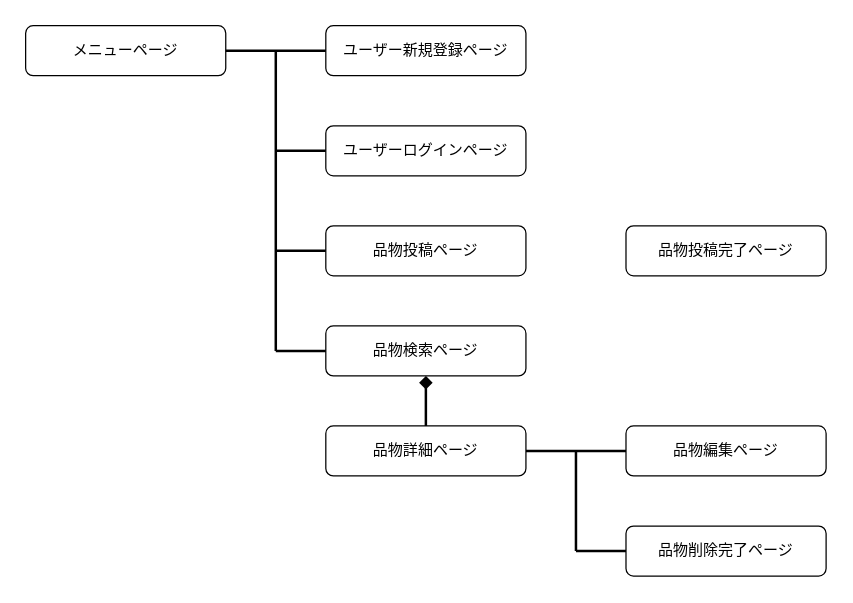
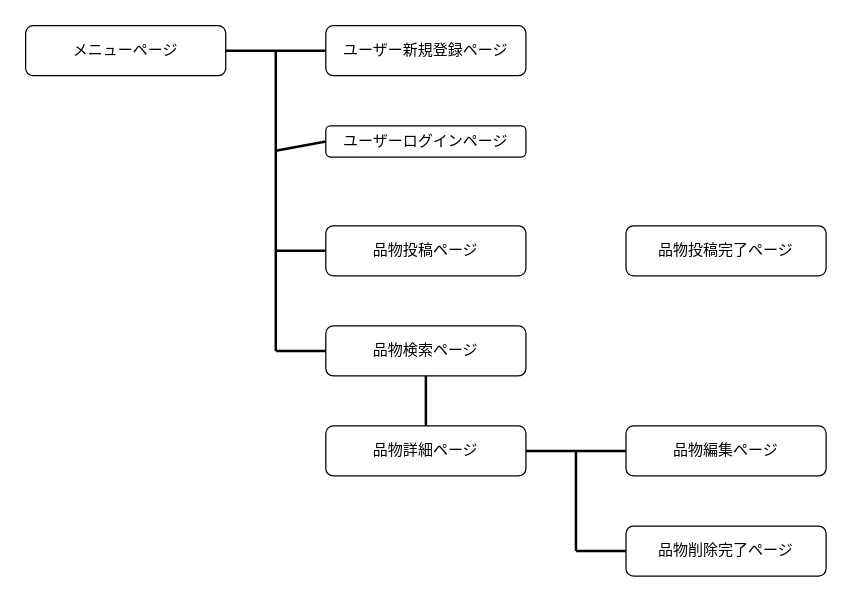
- <mxCell id="4" value="ユーザーログインページ" style="rounded=1;whiteSpace=wrap;html=1;" parent="1" vertex="1"><mxGeometry x="260" y="100" width="160" height="40" as="geometry" /></mxCell>
+ <mxCell id="4" value="ユーザーログインページ" style="rounded=1;whiteSpace=wrap;html=1;" parent="1" vertex="1"><mxGeometry x="260" y="100" width="160" height="25" as="geometry" /></mxCell>
- <mxCell id="19" value="" style="endArrow=diamond;html=1;entryX=0.5;entryY=1;entryDx=0;entryDy=0;exitX=0.5;exitY=0;exitDx=0;exitDy=0;strokeWidth=2;" edge="1" parent="1" source="18" target="6"><mxGeometry width="50" height="50" relative="1" as="geometry"><mxPoint x="440" y="310" as="sourcePoint" /><mxPoint x="490" y="260" as="targetPoint" /></mxGeometry></mxCell>
+ <mxCell id="19" value="" style="endArrow=none;html=1;entryX=0.5;entryY=1;entryDx=0;entryDy=0;exitX=0.5;exitY=0;exitDx=0;exitDy=0;strokeWidth=2;" edge="1" parent="1" source="18" target="6"><mxGeometry width="50" height="50" relative="1" as="geometry"><mxPoint x="440" y="310" as="sourcePoint" /><mxPoint x="490" y="260" as="targetPoint" /></mxGeometry></mxCell>
